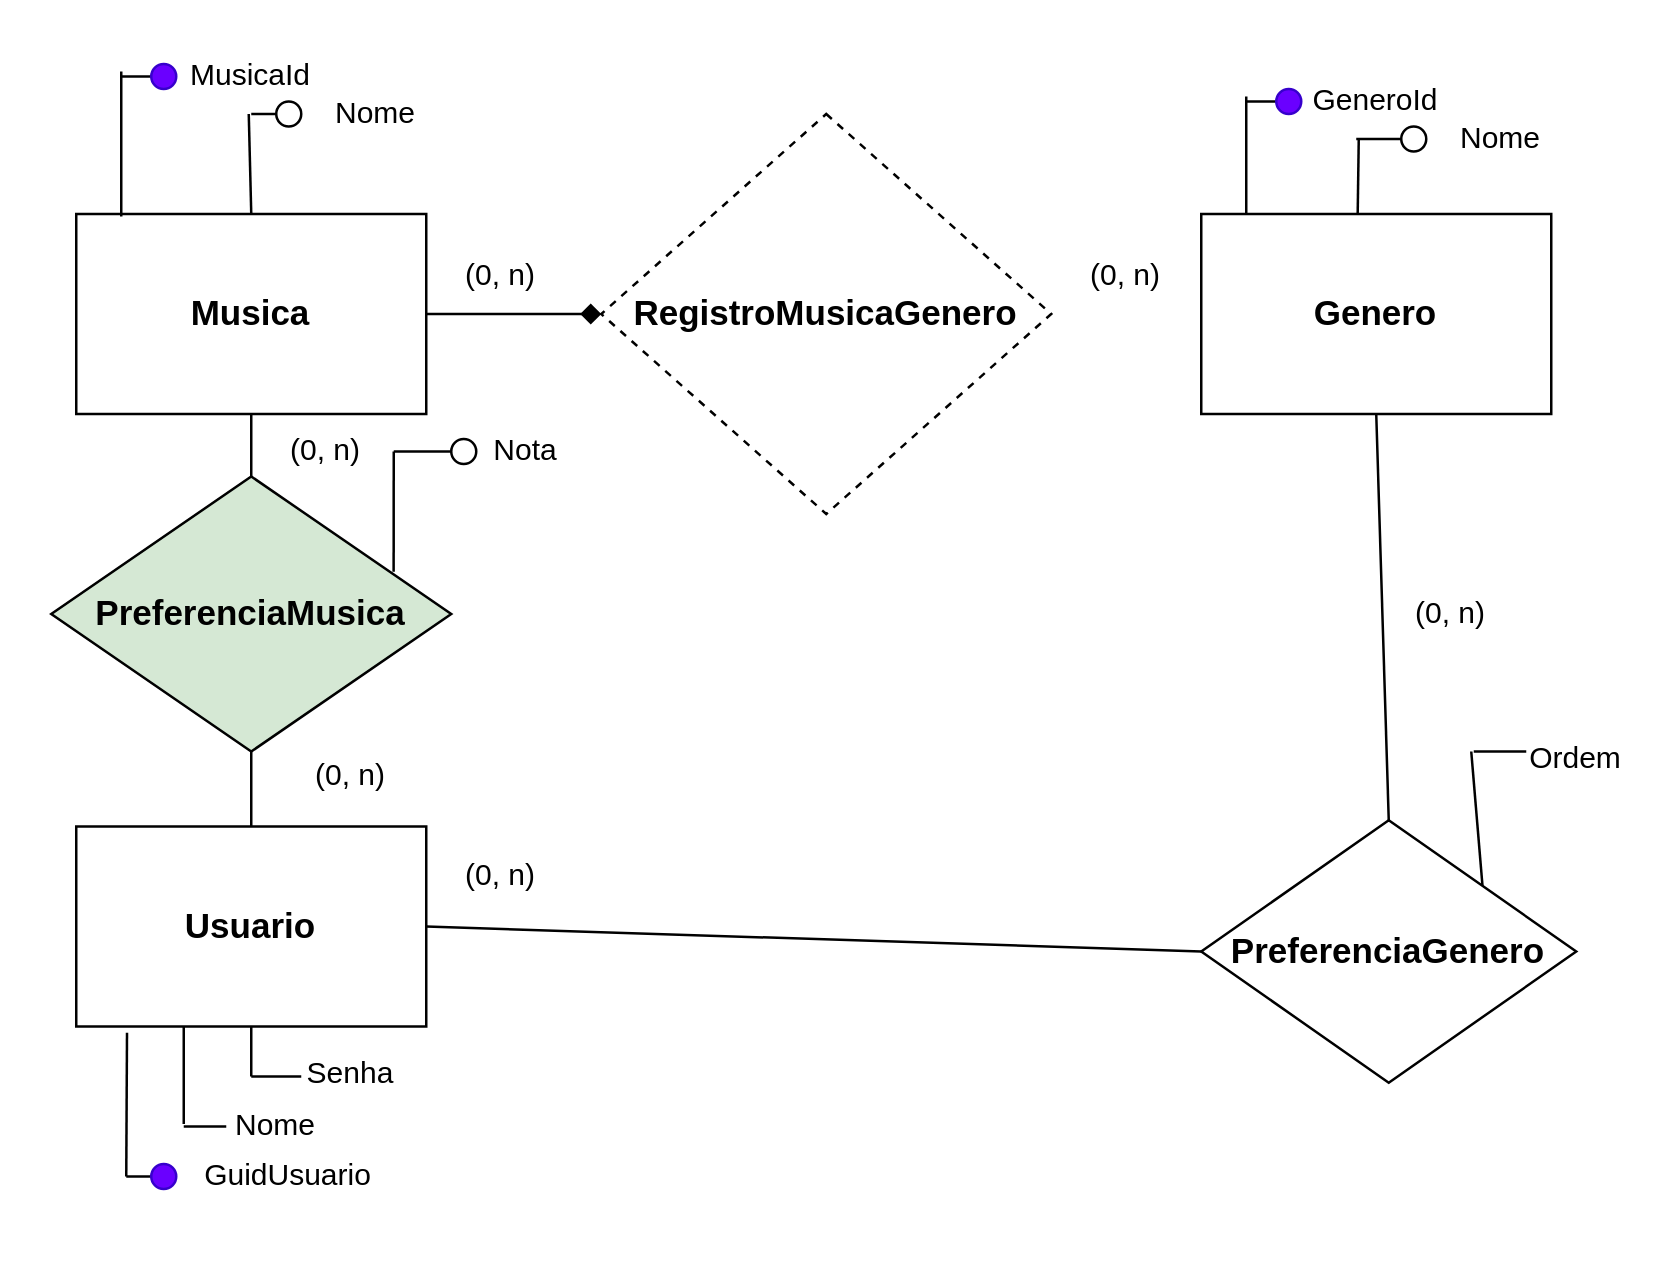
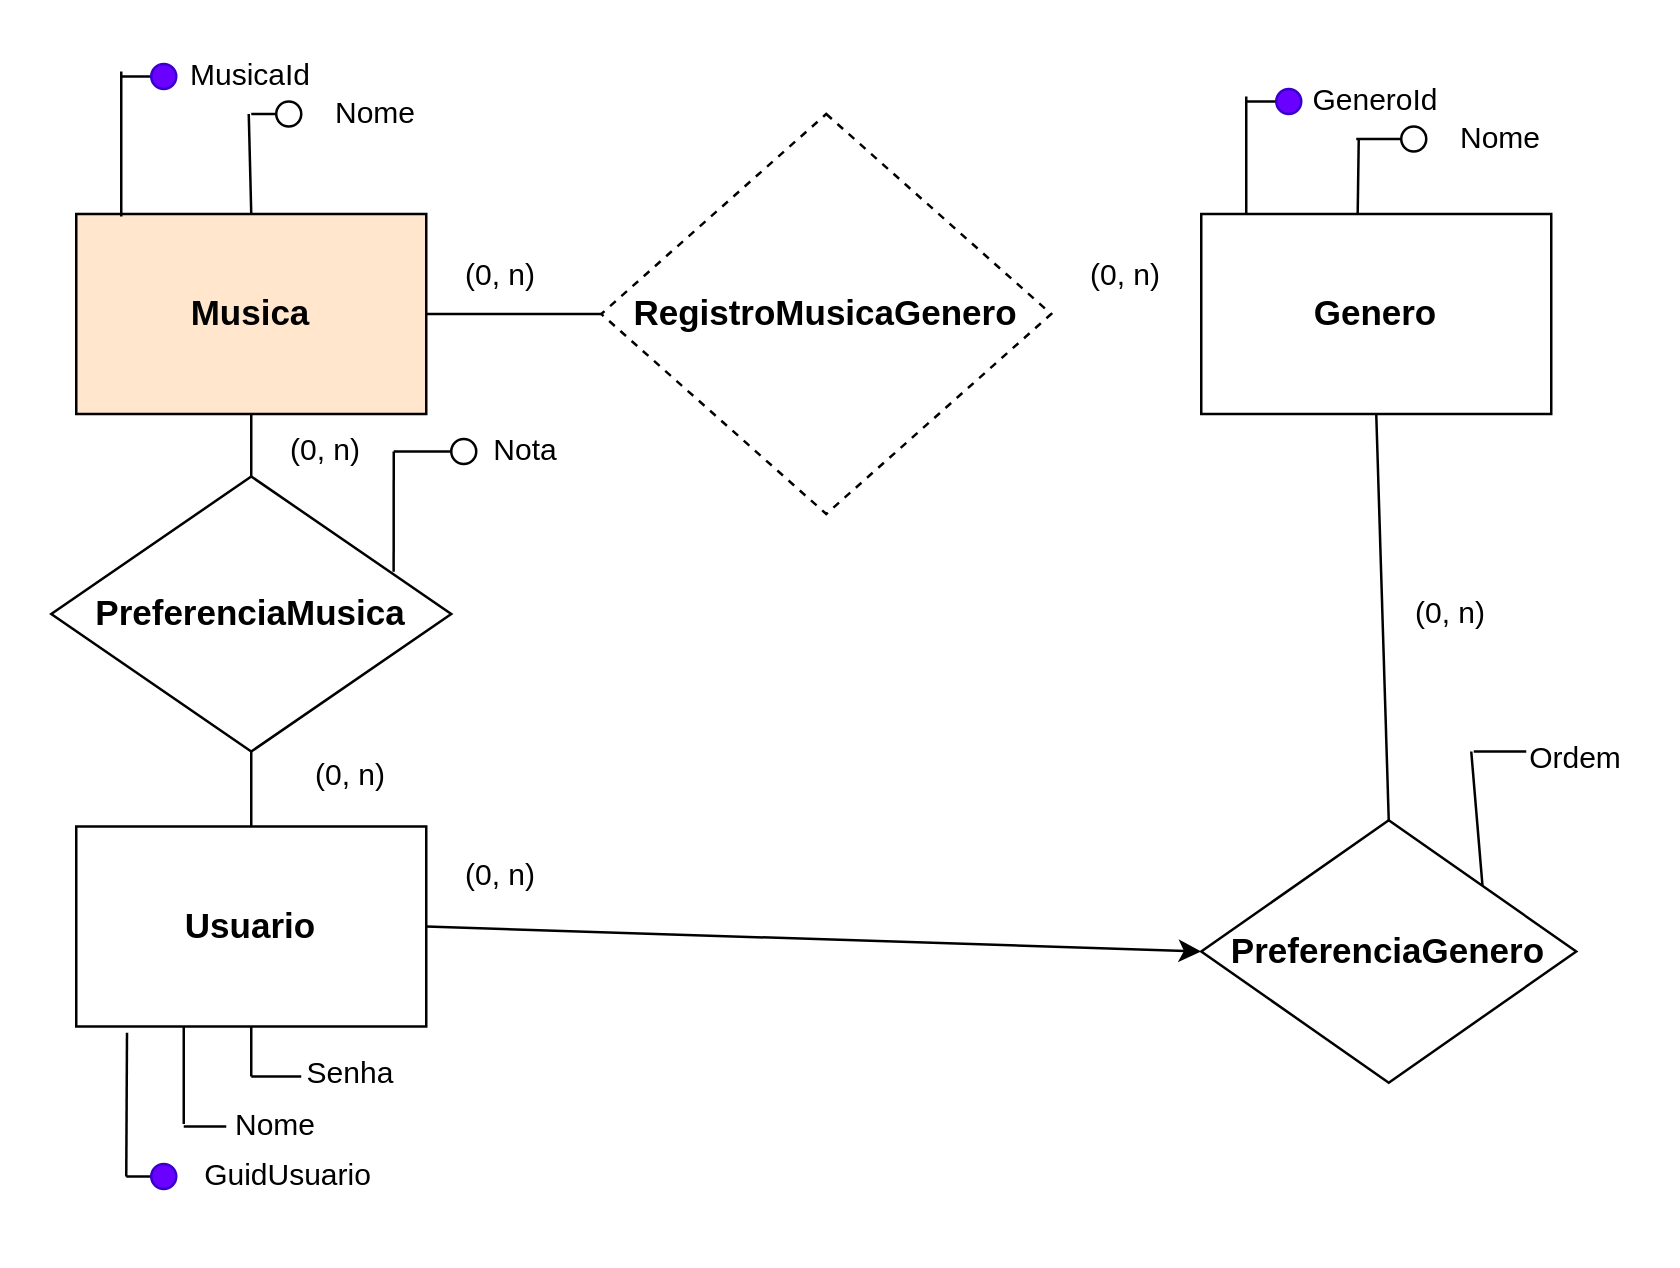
- <mxCell id="2" value="&lt;b&gt;&lt;font style=&quot;font-size: 14px&quot;&gt;Musica&lt;/font&gt;&lt;/b&gt;" style="rounded=0;whiteSpace=wrap;html=1;" vertex="1" parent="1"><mxGeometry x="30" y="85" width="140" height="80" as="geometry" /></mxCell>
+ <mxCell id="2" value="&lt;b&gt;&lt;font style=&quot;font-size: 14px&quot;&gt;Musica&lt;/font&gt;&lt;/b&gt;" style="rounded=0;whiteSpace=wrap;html=1;fillColor=#ffe6cc;" vertex="1" parent="1"><mxGeometry x="30" y="85" width="140" height="80" as="geometry" /></mxCell>
- <mxCell id="21" value="" style="endArrow=diamond;html=1;exitX=1;exitY=0.5;exitDx=0;exitDy=0;entryX=0;entryY=0.5;entryDx=0;entryDy=0;" edge="1" parent="1" source="2" target="11"><mxGeometry width="50" height="50" relative="1" as="geometry"><mxPoint x="210" y="160" as="sourcePoint" /><mxPoint x="260" y="110" as="targetPoint" /></mxGeometry></mxCell>
+ <mxCell id="21" value="" style="endArrow=none;html=1;exitX=1;exitY=0.5;exitDx=0;exitDy=0;entryX=0;entryY=0.5;entryDx=0;entryDy=0;" edge="1" parent="1" source="2" target="11"><mxGeometry width="50" height="50" relative="1" as="geometry"><mxPoint x="210" y="160" as="sourcePoint" /><mxPoint x="260" y="110" as="targetPoint" /></mxGeometry></mxCell>
- <mxCell id="24" value="&lt;b&gt;&lt;font style=&quot;font-size: 14px&quot;&gt;PreferenciaMusica&lt;/font&gt;&lt;/b&gt;" style="rhombus;whiteSpace=wrap;html=1;fillColor=#d5e8d4;" vertex="1" parent="1"><mxGeometry x="20" y="190" width="160" height="110" as="geometry" /></mxCell>
+ <mxCell id="24" value="&lt;b&gt;&lt;font style=&quot;font-size: 14px&quot;&gt;PreferenciaMusica&lt;/font&gt;&lt;/b&gt;" style="rhombus;whiteSpace=wrap;html=1;" vertex="1" parent="1"><mxGeometry x="20" y="190" width="160" height="110" as="geometry" /></mxCell>
- <mxCell id="46" value="" style="endArrow=none;html=1;exitX=1;exitY=0.5;exitDx=0;exitDy=0;entryX=0;entryY=0.5;entryDx=0;entryDy=0;" edge="1" parent="1" source="31" target="44"><mxGeometry width="50" height="50" relative="1" as="geometry"><mxPoint x="160" y="320" as="sourcePoint" /><mxPoint x="210" y="270" as="targetPoint" /></mxGeometry></mxCell>
+ <mxCell id="46" value="" style="endArrow=classic;html=1;exitX=1;exitY=0.5;exitDx=0;exitDy=0;entryX=0;entryY=0.5;entryDx=0;entryDy=0;" edge="1" parent="1" source="31" target="44"><mxGeometry width="50" height="50" relative="1" as="geometry"><mxPoint x="160" y="320" as="sourcePoint" /><mxPoint x="210" y="270" as="targetPoint" /></mxGeometry></mxCell>
